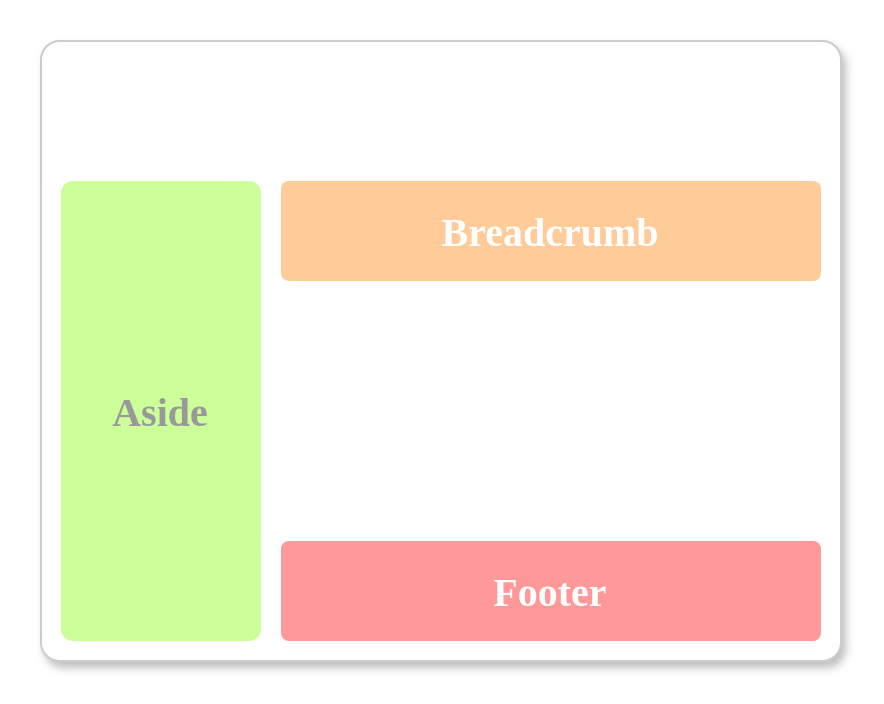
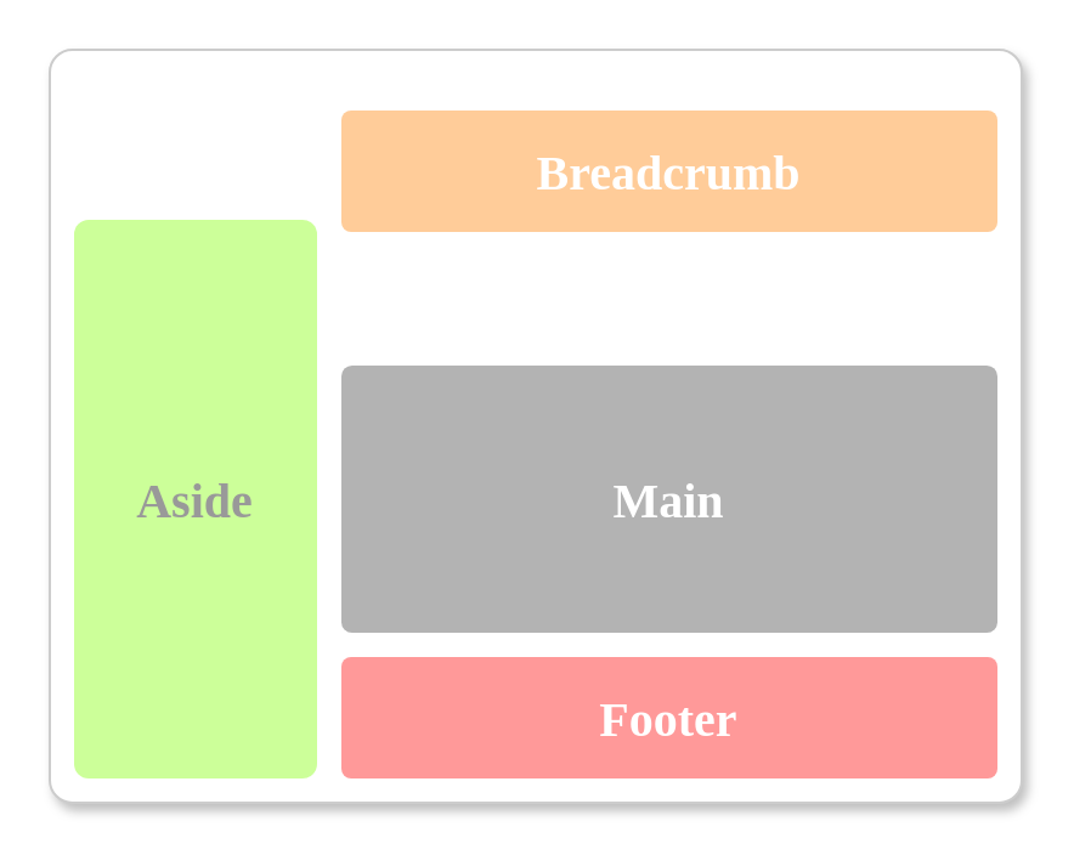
- <mxCell id="4" value="Breadcrumb" style="rounded=1;whiteSpace=wrap;html=1;shadow=0;glass=0;sketch=0;arcSize=8;fillColor=#FFCC99;strokeColor=none;fontFamily=Verdana;fontSize=20;fontStyle=1;fontColor=#FFFFFF;" parent="1" vertex="1"><mxGeometry x="140" y="90" width="270" height="50" as="geometry" /></mxCell>
+ <mxCell id="4" value="Breadcrumb" style="rounded=1;whiteSpace=wrap;html=1;shadow=0;glass=0;sketch=0;arcSize=8;fillColor=#FFCC99;strokeColor=none;fontFamily=Verdana;fontSize=20;fontStyle=1;fontColor=#FFFFFF;" parent="1" vertex="1"><mxGeometry x="140" y="45" width="270" height="50" as="geometry" /></mxCell>
+ <mxCell id="5" value="Main" style="rounded=1;whiteSpace=wrap;html=1;shadow=0;glass=0;sketch=0;arcSize=4;fillColor=#B3B3B3;strokeColor=none;fontFamily=Verdana;fontSize=20;fontStyle=1;fontColor=#FFFFFF;" parent="1" vertex="1"><mxGeometry x="140" y="150" width="270" height="110" as="geometry" /></mxCell>
